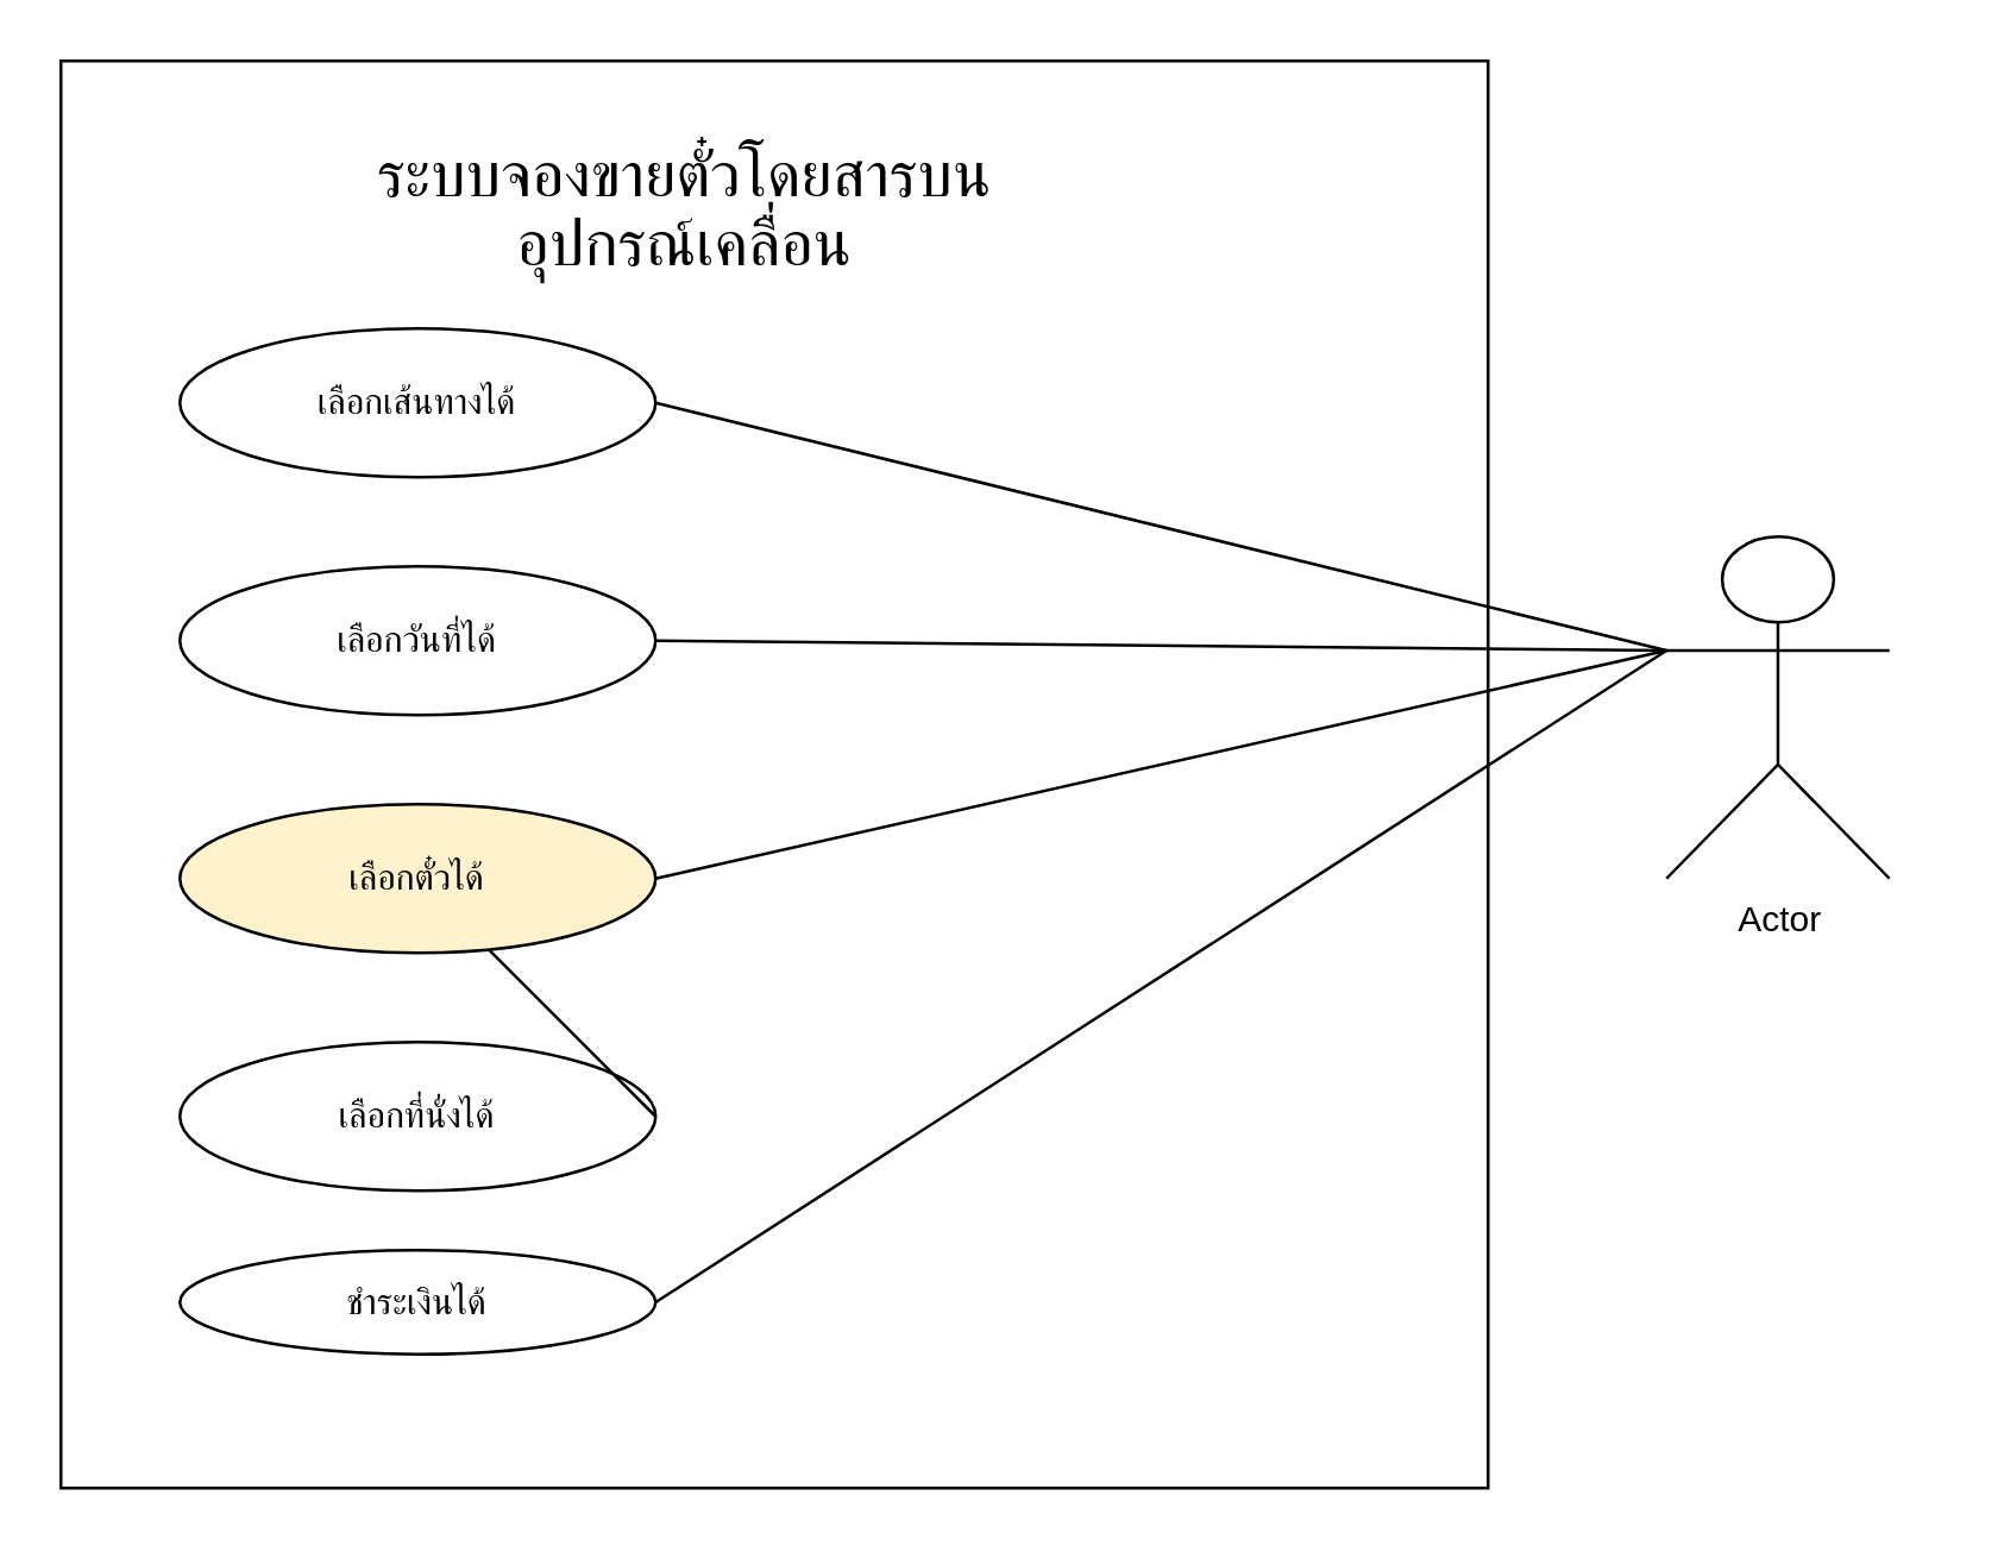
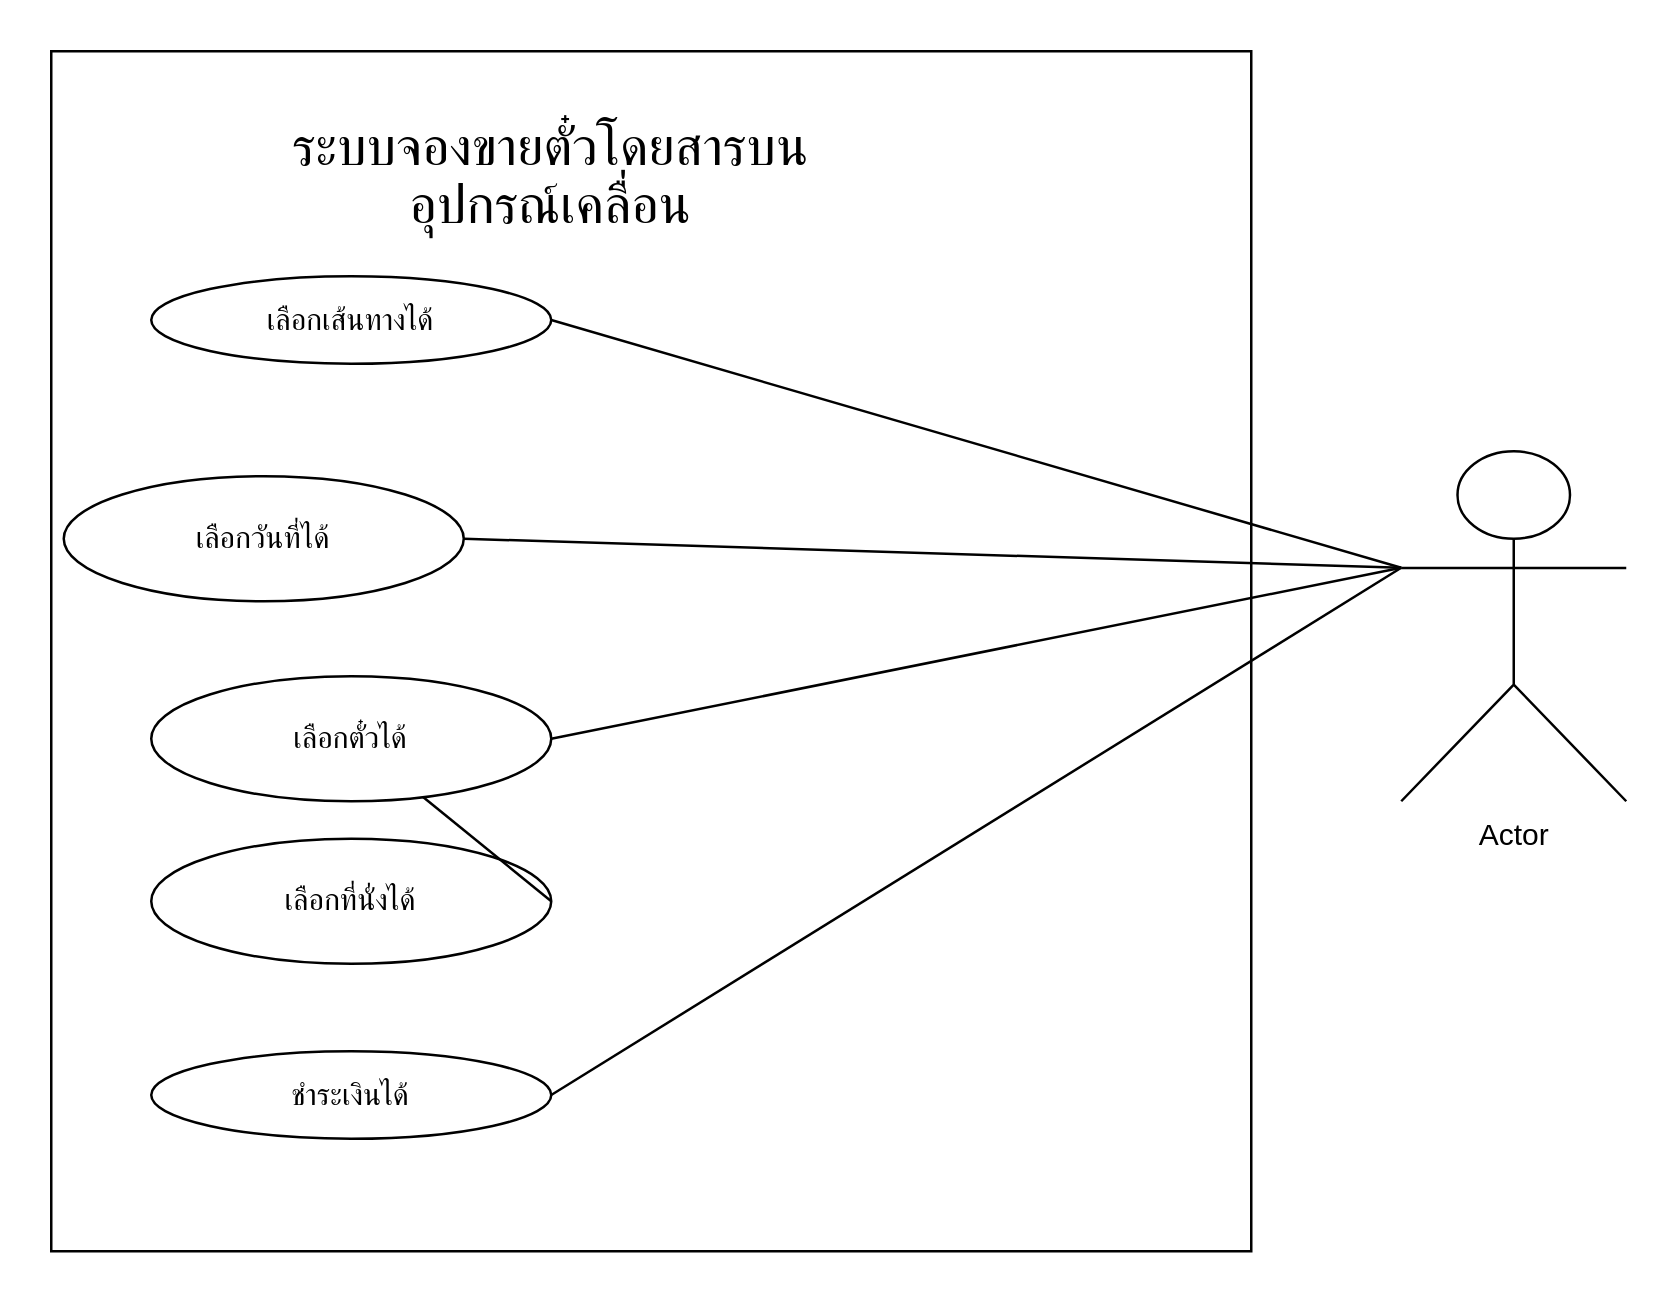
- <mxCell id="4" value="&lt;span lang=&quot;TH&quot; style=&quot;font-size: 16.0pt ; line-height: 107% ; font-family: &amp;#34;th sarabunpsk&amp;#34; , sans-serif&quot;&gt;ระบบจองขายตั๋วโดยสารบนอุปกรณ์เคลื่อน&lt;/span&gt;" style="text;html=1;strokeColor=none;fillColor=none;align=center;verticalAlign=middle;whiteSpace=wrap;rounded=0;" vertex="1" parent="1"><mxGeometry x="100" y="60" width="260" height="20" as="geometry" /></mxCell>
+ <mxCell id="4" value="&lt;span lang=&quot;TH&quot; style=&quot;font-size: 16.0pt ; line-height: 107% ; font-family: &amp;#34;th sarabunpsk&amp;#34; , sans-serif&quot;&gt;ระบบจองขายตั๋วโดยสารบนอุปกรณ์เคลื่อน&lt;/span&gt;" style="text;html=1;strokeColor=none;fillColor=none;align=center;verticalAlign=middle;whiteSpace=wrap;rounded=0;" vertex="1" parent="1"><mxGeometry x="90" y="60" width="260" height="20" as="geometry" /></mxCell>
- <mxCell id="5" value="เลือกเส้นทางได้" style="ellipse;whiteSpace=wrap;html=1;" vertex="1" parent="1"><mxGeometry x="60" y="110" width="160" height="50" as="geometry" /></mxCell>
+ <mxCell id="5" value="เลือกเส้นทางได้" style="ellipse;whiteSpace=wrap;html=1;" vertex="1" parent="1"><mxGeometry x="60" y="110" width="160" height="35" as="geometry" /></mxCell>
- <mxCell id="6" value="เลือกวันที่ได้" style="ellipse;whiteSpace=wrap;html=1;" vertex="1" parent="1"><mxGeometry x="60" y="190" width="160" height="50" as="geometry" /></mxCell>
+ <mxCell id="6" value="เลือกวันที่ได้" style="ellipse;whiteSpace=wrap;html=1;" vertex="1" parent="1"><mxGeometry x="25" y="190" width="160" height="50" as="geometry" /></mxCell>
- <mxCell id="3" value="Actor" style="shape=umlActor;verticalLabelPosition=bottom;verticalAlign=top;html=1;outlineConnect=0;" vertex="1" parent="1"><mxGeometry x="560" y="180" width="75" height="115" as="geometry" /></mxCell>
+ <mxCell id="3" value="Actor" style="shape=umlActor;verticalLabelPosition=bottom;verticalAlign=top;html=1;outlineConnect=0;" vertex="1" parent="1"><mxGeometry x="560" y="180" width="90" height="140" as="geometry" /></mxCell>
- <mxCell id="7" value="เลือกตั๋วได้" style="ellipse;whiteSpace=wrap;html=1;fillColor=#fff2cc;" vertex="1" parent="1"><mxGeometry x="60" y="270" width="160" height="50" as="geometry" /></mxCell>
+ <mxCell id="7" value="เลือกตั๋วได้" style="ellipse;whiteSpace=wrap;html=1;" vertex="1" parent="1"><mxGeometry x="60" y="270" width="160" height="50" as="geometry" /></mxCell>
- <mxCell id="8" value="เลือกที่นั่งได้" style="ellipse;whiteSpace=wrap;html=1;" vertex="1" parent="1"><mxGeometry x="60" y="350" width="160" height="50" as="geometry" /></mxCell>
+ <mxCell id="8" value="เลือกที่นั่งได้" style="ellipse;whiteSpace=wrap;html=1;" vertex="1" parent="1"><mxGeometry x="60" y="335" width="160" height="50" as="geometry" /></mxCell>
